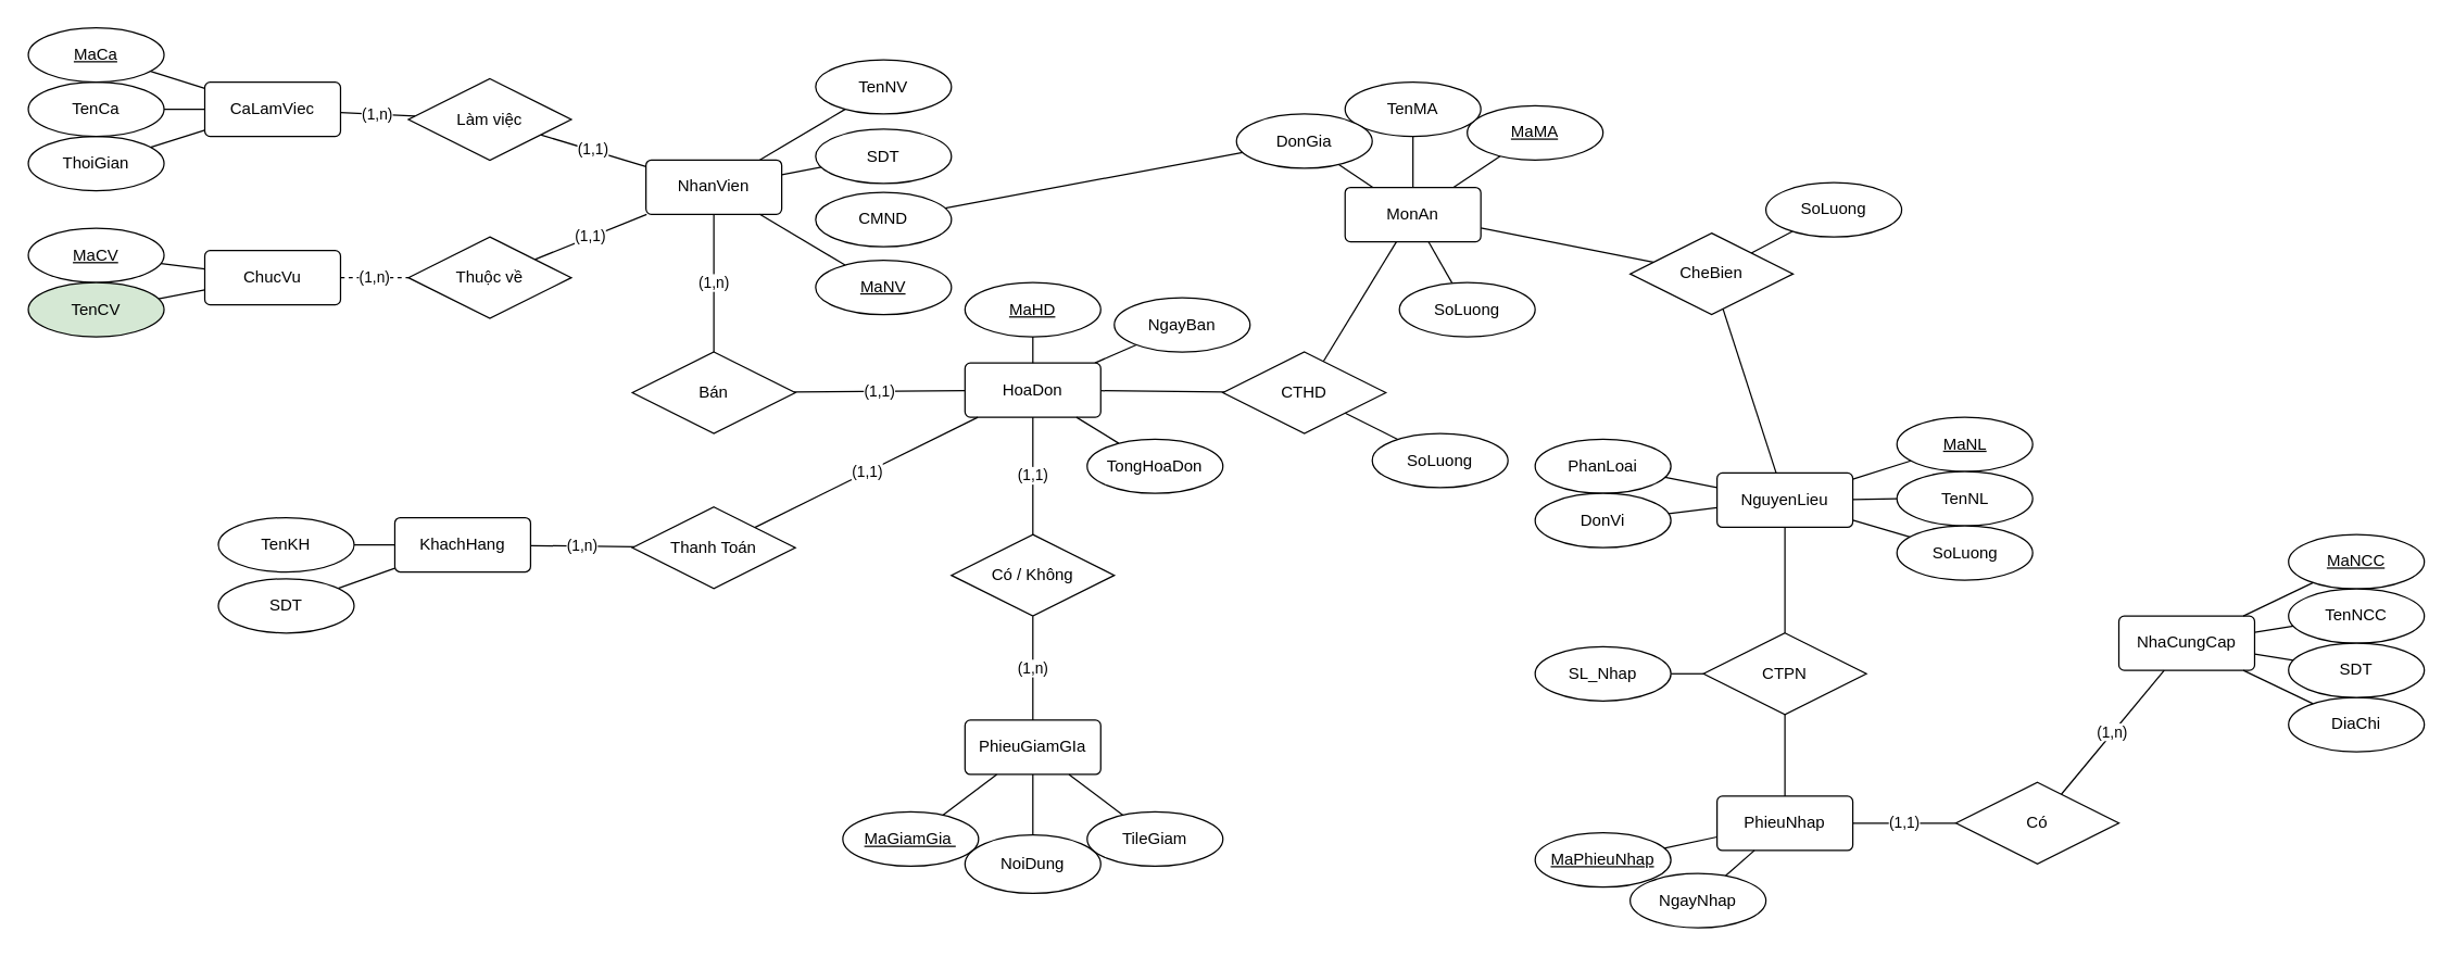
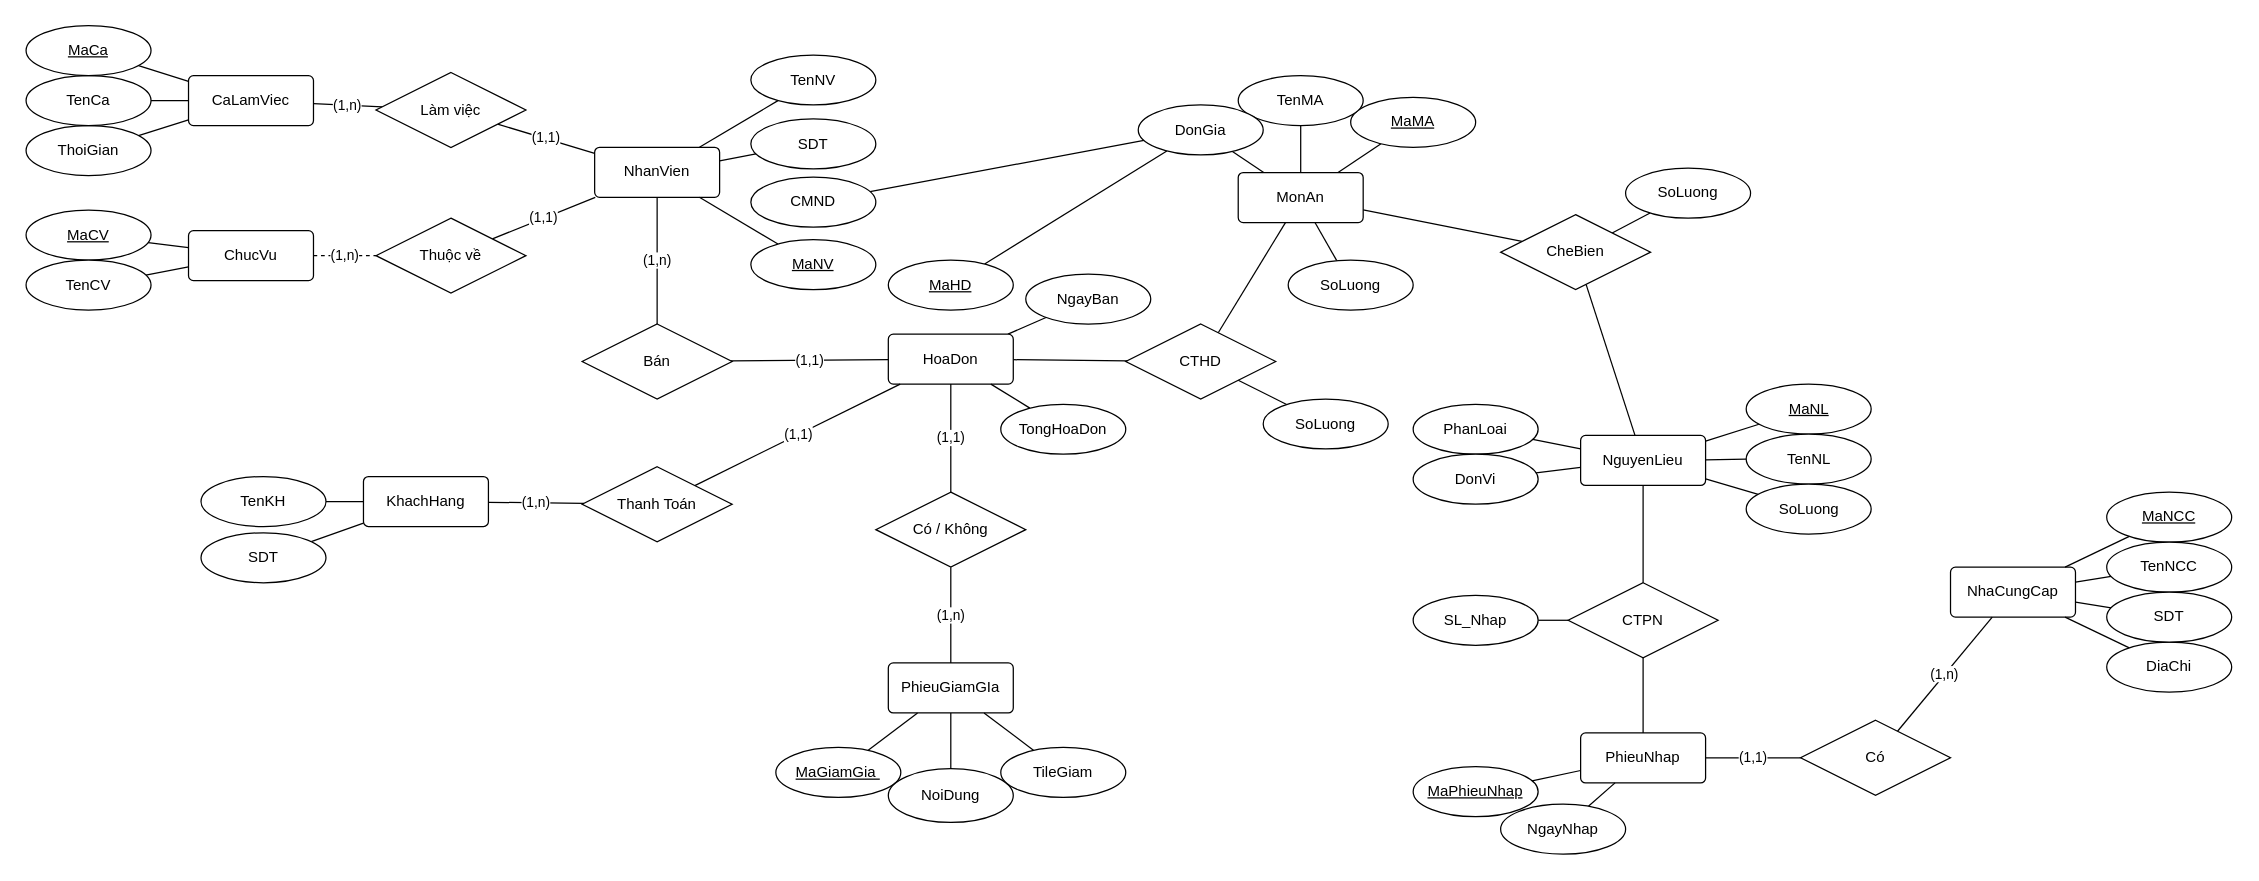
- <mxCell id="32" value="TenCV" style="ellipse;whiteSpace=wrap;html=1;align=center;fillColor=#d5e8d4;" parent="1" vertex="1"><mxGeometry x="20" y="207.6" width="100" height="40" as="geometry" /></mxCell>
+ <mxCell id="32" value="TenCV" style="ellipse;whiteSpace=wrap;html=1;align=center;" parent="1" vertex="1"><mxGeometry x="20" y="207.6" width="100" height="40" as="geometry" /></mxCell>
- <mxCell id="65" style="edgeStyle=none;rounded=0;orthogonalLoop=1;jettySize=auto;html=1;endArrow=none;endFill=0;" parent="1" source="82" target="11" edge="1"><mxGeometry relative="1" as="geometry"><mxPoint x="792.65" y="235.637" as="sourcePoint" /></mxGeometry></mxCell>
+ <mxCell id="65" style="edgeStyle=none;rounded=0;orthogonalLoop=1;jettySize=auto;html=1;endArrow=none;endFill=0;" parent="1" source="82" target="67" edge="1"><mxGeometry relative="1" as="geometry"><mxPoint x="792.65" y="235.637" as="sourcePoint" /></mxGeometry></mxCell>
